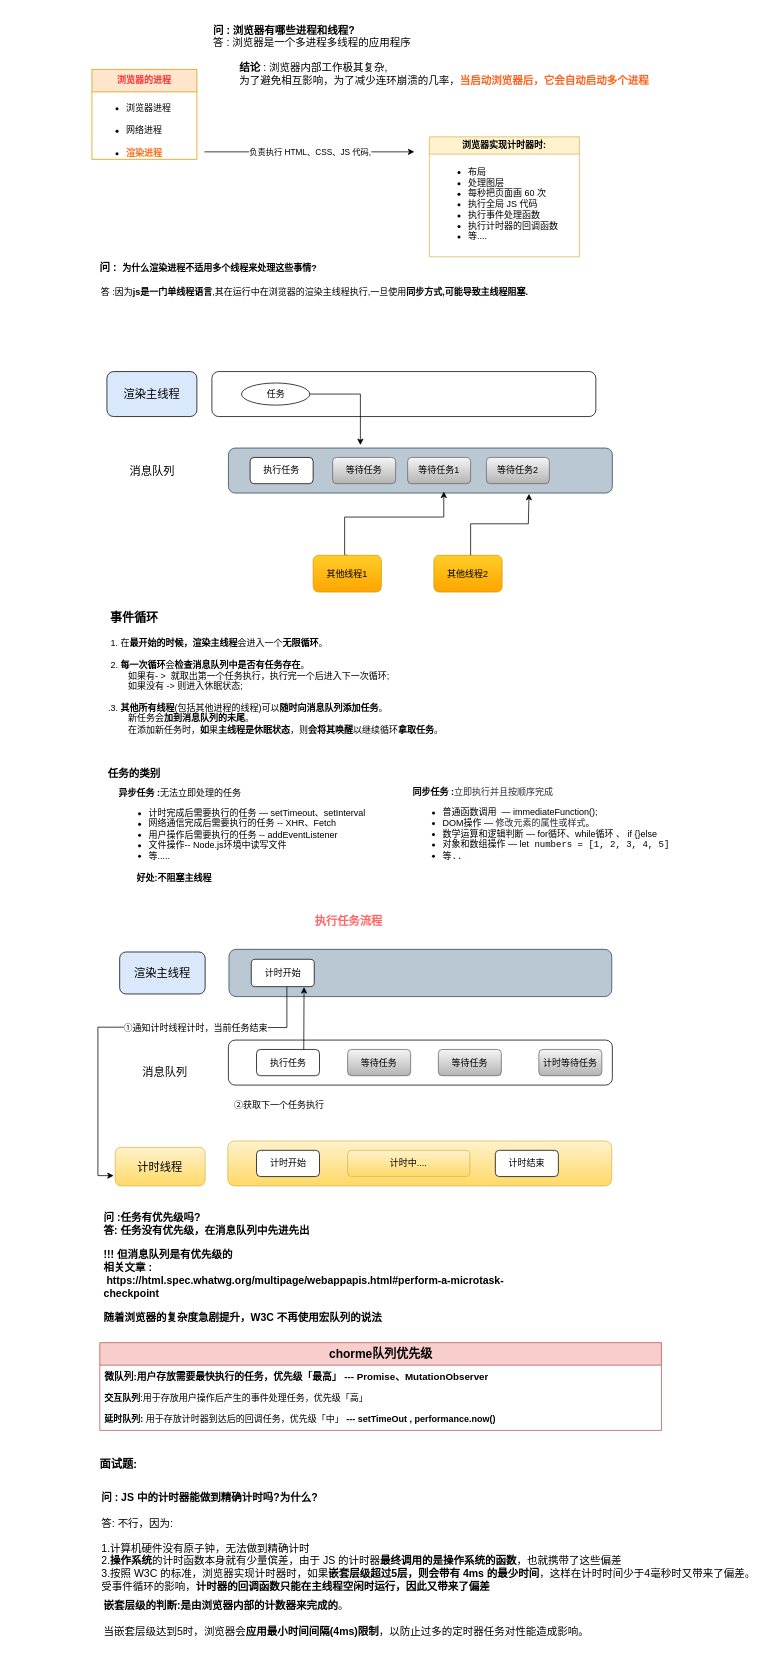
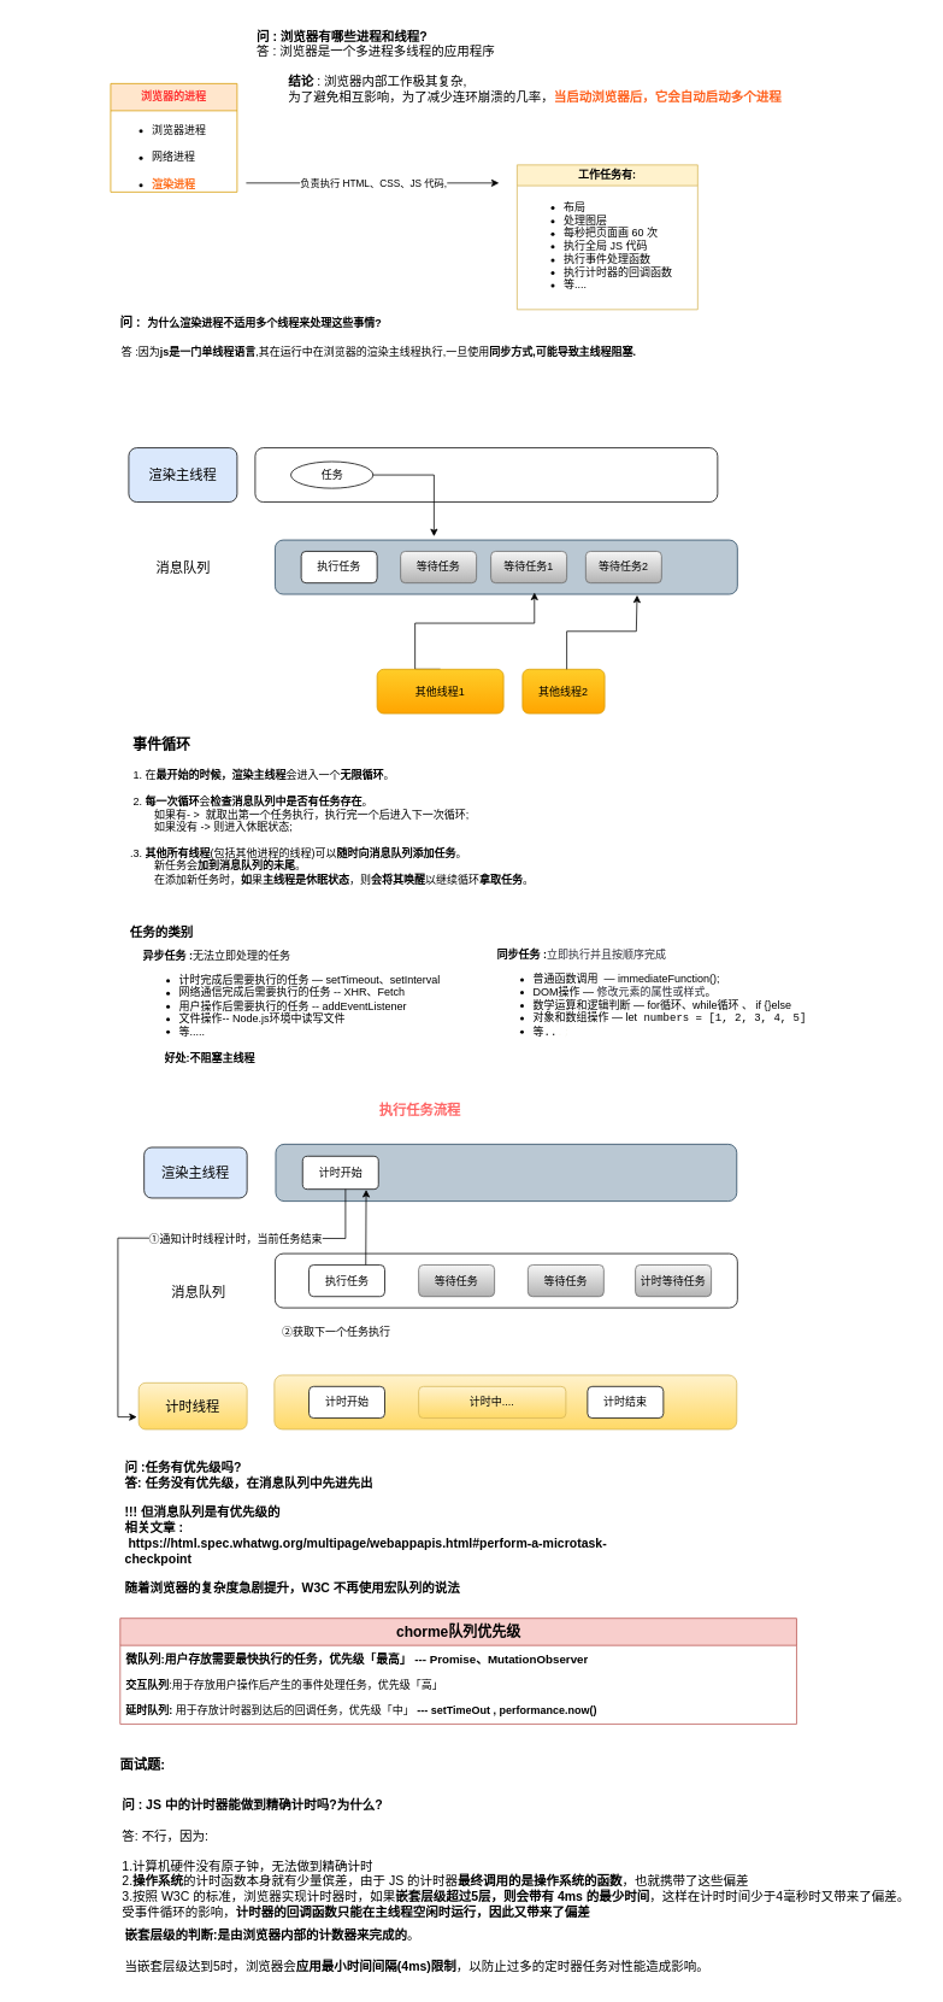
- <mxCell id="8" value="浏览器实现计时器时:" style="swimlane;whiteSpace=wrap;html=1;startSize=23;fillColor=#fff2cc;strokeColor=#d6b656;" parent="1" vertex="1"><mxGeometry x="572" y="182" width="200" height="160" as="geometry" /></mxCell>
+ <mxCell id="8" value="工作任务有:" style="swimlane;whiteSpace=wrap;html=1;startSize=23;fillColor=#fff2cc;strokeColor=#d6b656;" parent="1" vertex="1"><mxGeometry x="572" y="182" width="200" height="160" as="geometry" /></mxCell>
- <mxCell id="22" value="其他线程1" style="rounded=1;whiteSpace=wrap;html=1;fillColor=#ffcd28;gradientColor=#ffa500;strokeColor=#d79b00;" parent="1" vertex="1"><mxGeometry x="417" y="740" width="91" height="49" as="geometry" /></mxCell>
+ <mxCell id="22" value="其他线程1" style="rounded=1;whiteSpace=wrap;html=1;fillColor=#ffcd28;gradientColor=#ffa500;strokeColor=#d79b00;" parent="1" vertex="1"><mxGeometry x="417" y="740" width="140" height="49" as="geometry" /></mxCell>
- <mxCell id="41" value="计时等待任务" style="rounded=1;whiteSpace=wrap;html=1;fillColor=#f5f5f5;gradientColor=#b3b3b3;strokeColor=#666666;" parent="1" vertex="1"><mxGeometry x="718" y="1399" width="84" height="35" as="geometry" /></mxCell>
+ <mxCell id="41" value="计时等待任务" style="rounded=1;whiteSpace=wrap;html=1;fillColor=#f5f5f5;gradientColor=#b3b3b3;strokeColor=#666666;" parent="1" vertex="1"><mxGeometry x="703" y="1399" width="84" height="35" as="geometry" /></mxCell>
- <mxCell id="45" value="计时结束" style="rounded=1;whiteSpace=wrap;html=1;" parent="1" vertex="1"><mxGeometry x="660" y="1533.5" width="84" height="35" as="geometry" /></mxCell>
+ <mxCell id="45" value="计时结束" style="rounded=1;whiteSpace=wrap;html=1;" parent="1" vertex="1"><mxGeometry x="650" y="1533.5" width="84" height="35" as="geometry" /></mxCell>
